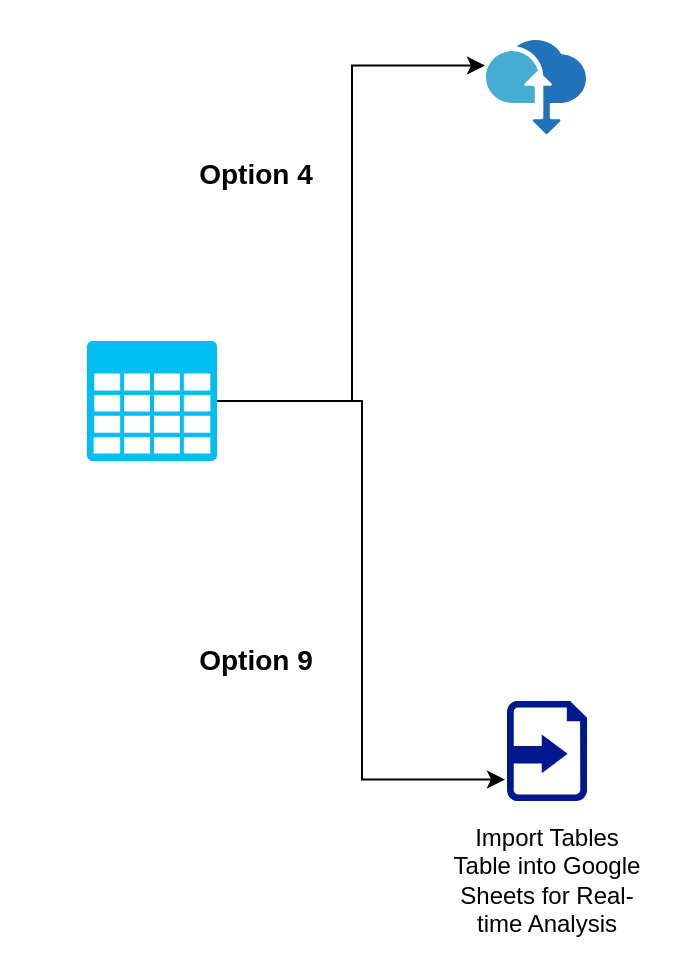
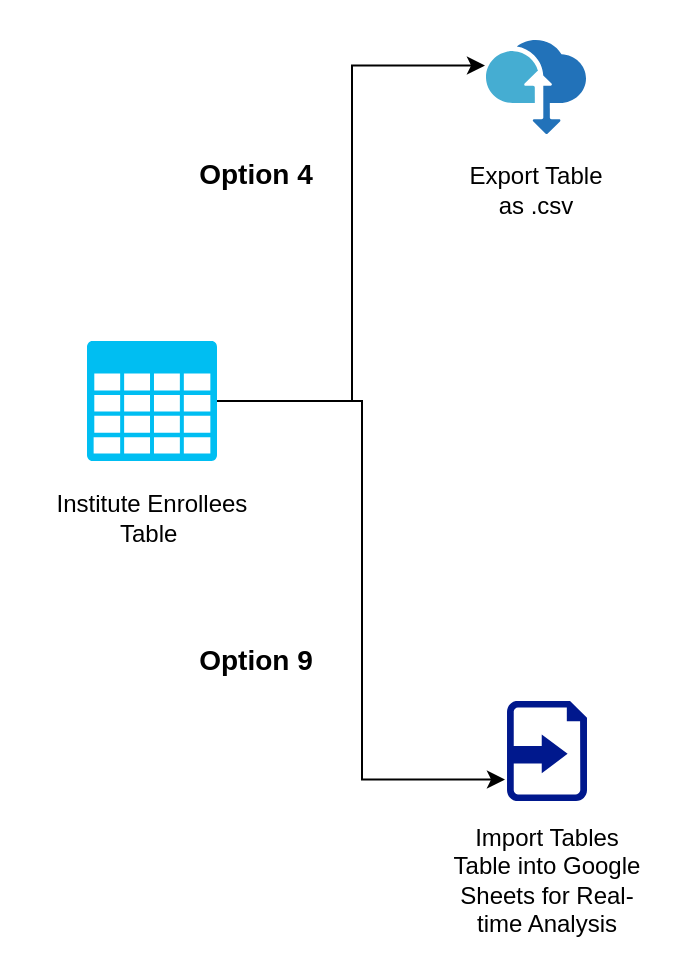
+ <mxCell id="5" value="Export Table as .csv" style="text;html=1;align=center;verticalAlign=middle;whiteSpace=wrap;rounded=0;" vertex="1" parent="1"><mxGeometry x="228" y="80" width="80" height="30" as="geometry" /></mxCell>
+ <mxCell id="8" value="Institute Enrollees Table&amp;nbsp;" style="text;html=1;align=center;verticalAlign=middle;whiteSpace=wrap;rounded=0;" vertex="1" parent="1"><mxGeometry x="20.5" y="244" width="110" height="30" as="geometry" /></mxCell>
